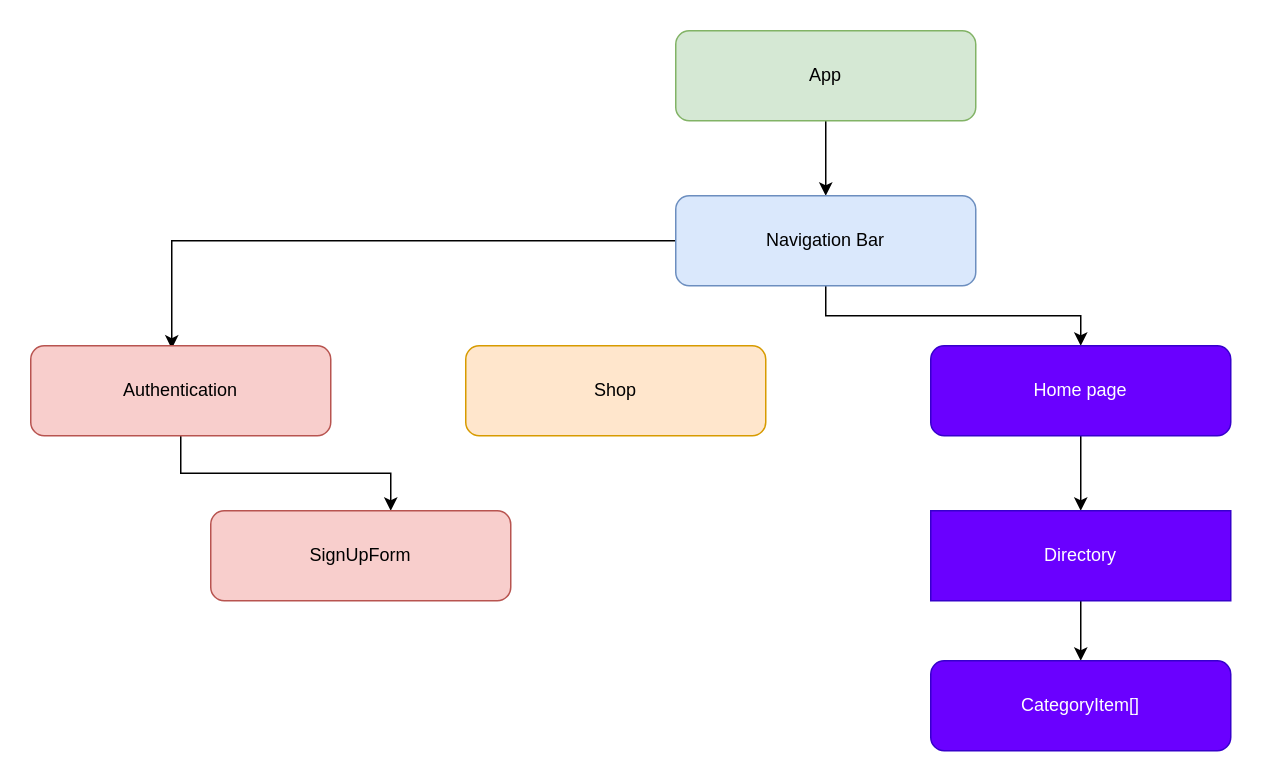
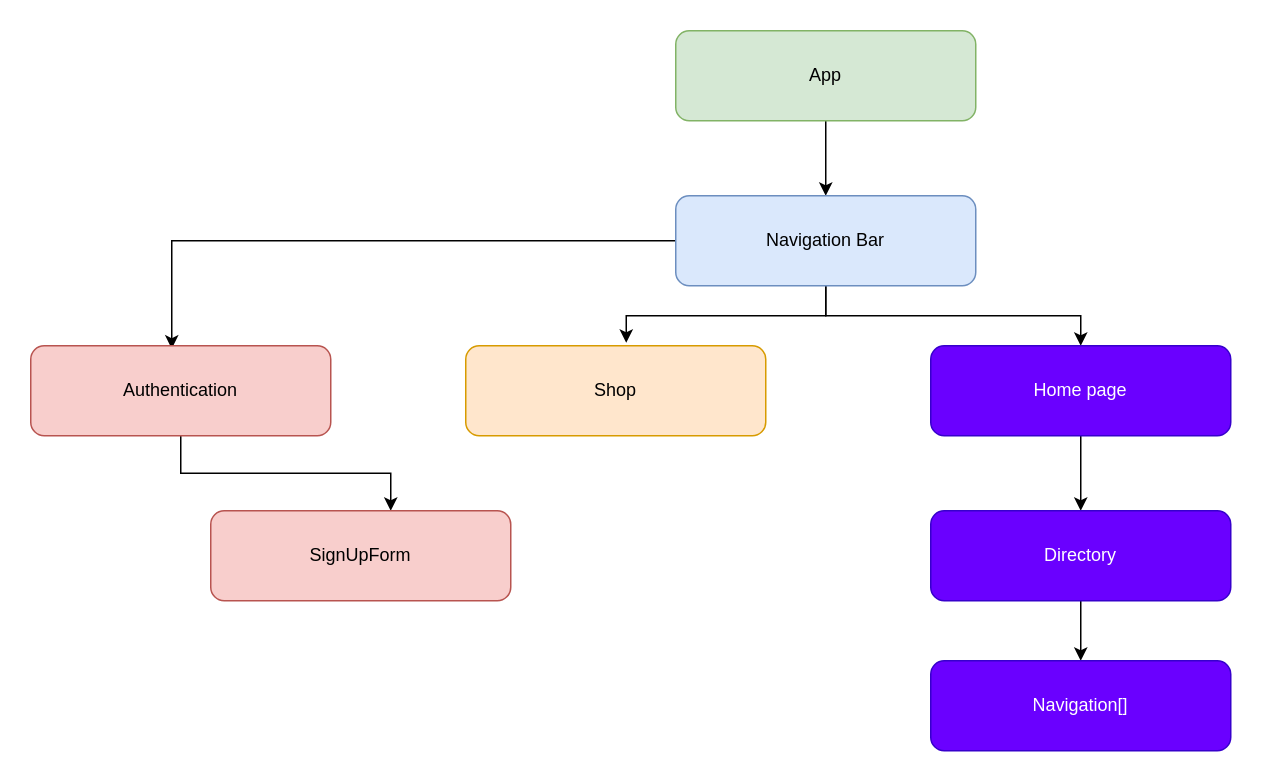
+ <mxCell id="4" style="edgeStyle=orthogonalEdgeStyle;rounded=0;orthogonalLoop=1;jettySize=auto;html=1;entryX=0.535;entryY=-0.033;entryDx=0;entryDy=0;entryPerimeter=0;" edge="1" parent="1" source="7" target="10"><mxGeometry relative="1" as="geometry" /></mxCell>
- <mxCell id="12" value="Directory" style="whiteSpace=wrap;html=1;fillColor=#6a00ff;strokeColor=#3700CC;fontColor=#ffffff;rounded=0;" vertex="1" parent="1"><mxGeometry x="620" y="340" width="200" height="60" as="geometry" /></mxCell>
+ <mxCell id="12" value="Directory" style="rounded=1;whiteSpace=wrap;html=1;fillColor=#6a00ff;strokeColor=#3700CC;fontColor=#ffffff;" vertex="1" parent="1"><mxGeometry x="620" y="340" width="200" height="60" as="geometry" /></mxCell>
- <mxCell id="13" value="CategoryItem[]" style="rounded=1;whiteSpace=wrap;html=1;fillColor=#6a00ff;strokeColor=#3700CC;fontColor=#ffffff;" vertex="1" parent="1"><mxGeometry x="620" y="440" width="200" height="60" as="geometry" /></mxCell>
+ <mxCell id="13" value="Navigation[]" style="rounded=1;whiteSpace=wrap;html=1;fillColor=#6a00ff;strokeColor=#3700CC;fontColor=#ffffff;" vertex="1" parent="1"><mxGeometry x="620" y="440" width="200" height="60" as="geometry" /></mxCell>
